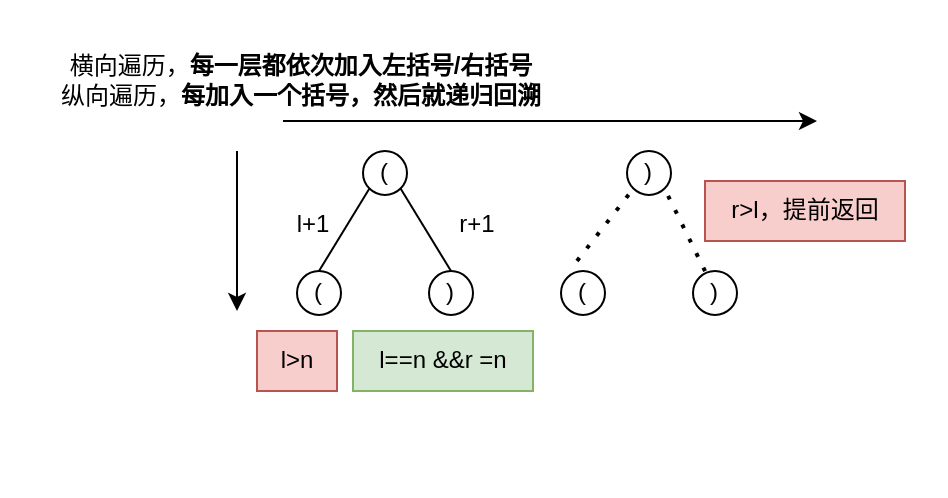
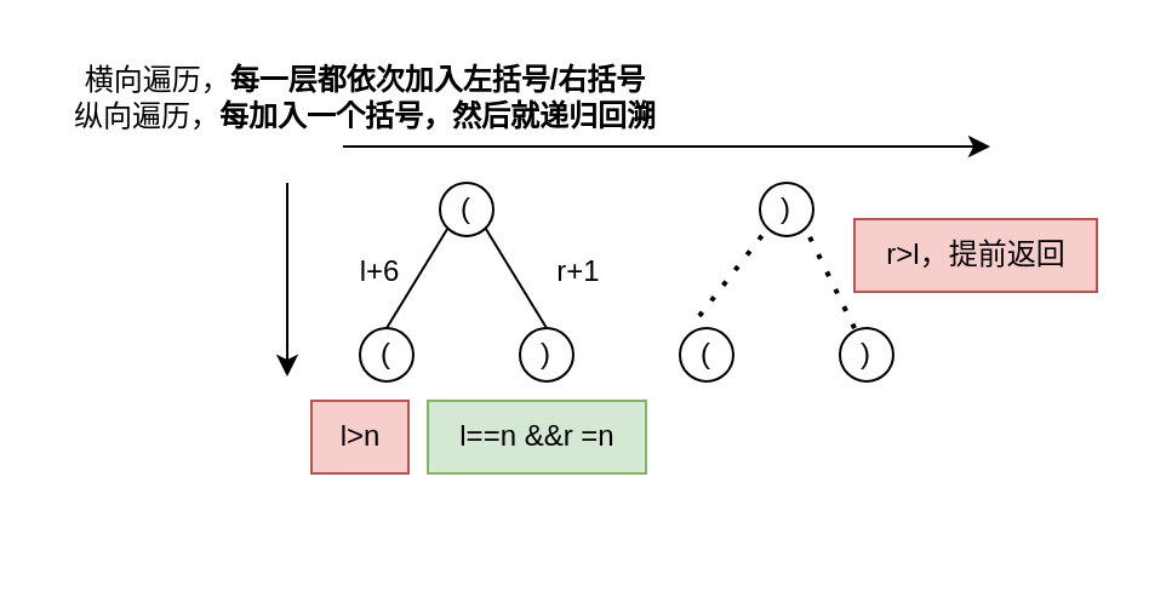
- <mxCell id="20" value="l+1" style="text;html=1;resizable=0;autosize=1;align=center;verticalAlign=middle;points=[];fillColor=none;strokeColor=none;rounded=0;" vertex="1" parent="1"><mxGeometry x="136" y="97" width="40" height="30" as="geometry" /></mxCell>
+ <mxCell id="20" value="l+6" style="text;html=1;resizable=0;autosize=1;align=center;verticalAlign=middle;points=[];fillColor=none;strokeColor=none;rounded=0;" vertex="1" parent="1"><mxGeometry x="136" y="97" width="40" height="30" as="geometry" /></mxCell>
